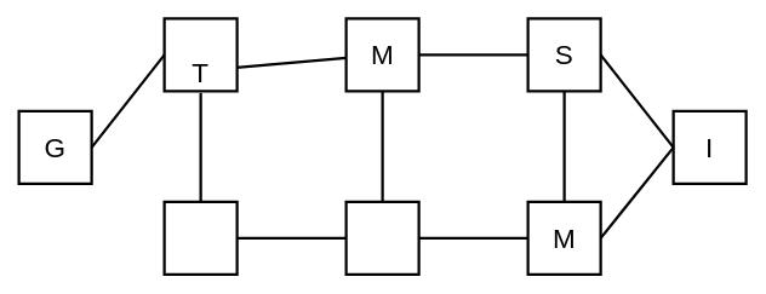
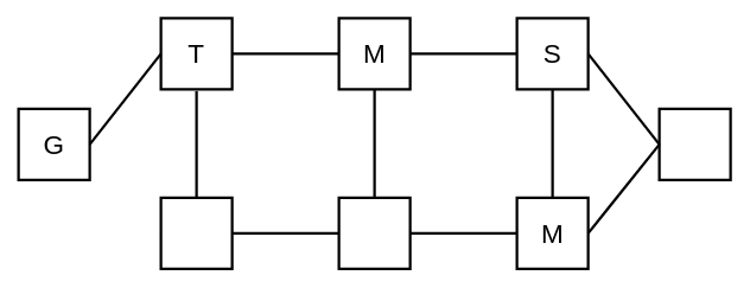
- <mxCell id="17" value="&lt;font style=&quot;font-size: 30px&quot;&gt;T&lt;/font&gt;" style="text;html=1;strokeColor=none;fillColor=none;align=center;verticalAlign=middle;whiteSpace=wrap;rounded=0;strokeWidth=3;" vertex="1" parent="1"><mxGeometry x="190" y="65" width="60" height="30" as="geometry" /></mxCell>
+ <mxCell id="17" value="&lt;font style=&quot;font-size: 30px&quot;&gt;T&lt;/font&gt;" style="text;html=1;strokeColor=none;fillColor=none;align=center;verticalAlign=middle;whiteSpace=wrap;rounded=0;strokeWidth=3;" vertex="1" parent="1"><mxGeometry x="190" y="45" width="60" height="30" as="geometry" /></mxCell>
- <mxCell id="14" value="&lt;font style=&quot;font-size: 30px&quot;&gt;I&lt;/font&gt;" style="text;html=1;strokeColor=none;fillColor=none;align=center;verticalAlign=middle;whiteSpace=wrap;rounded=0;strokeWidth=3;" vertex="1" parent="1"><mxGeometry x="750" y="147" width="60" height="30" as="geometry" /></mxCell>
